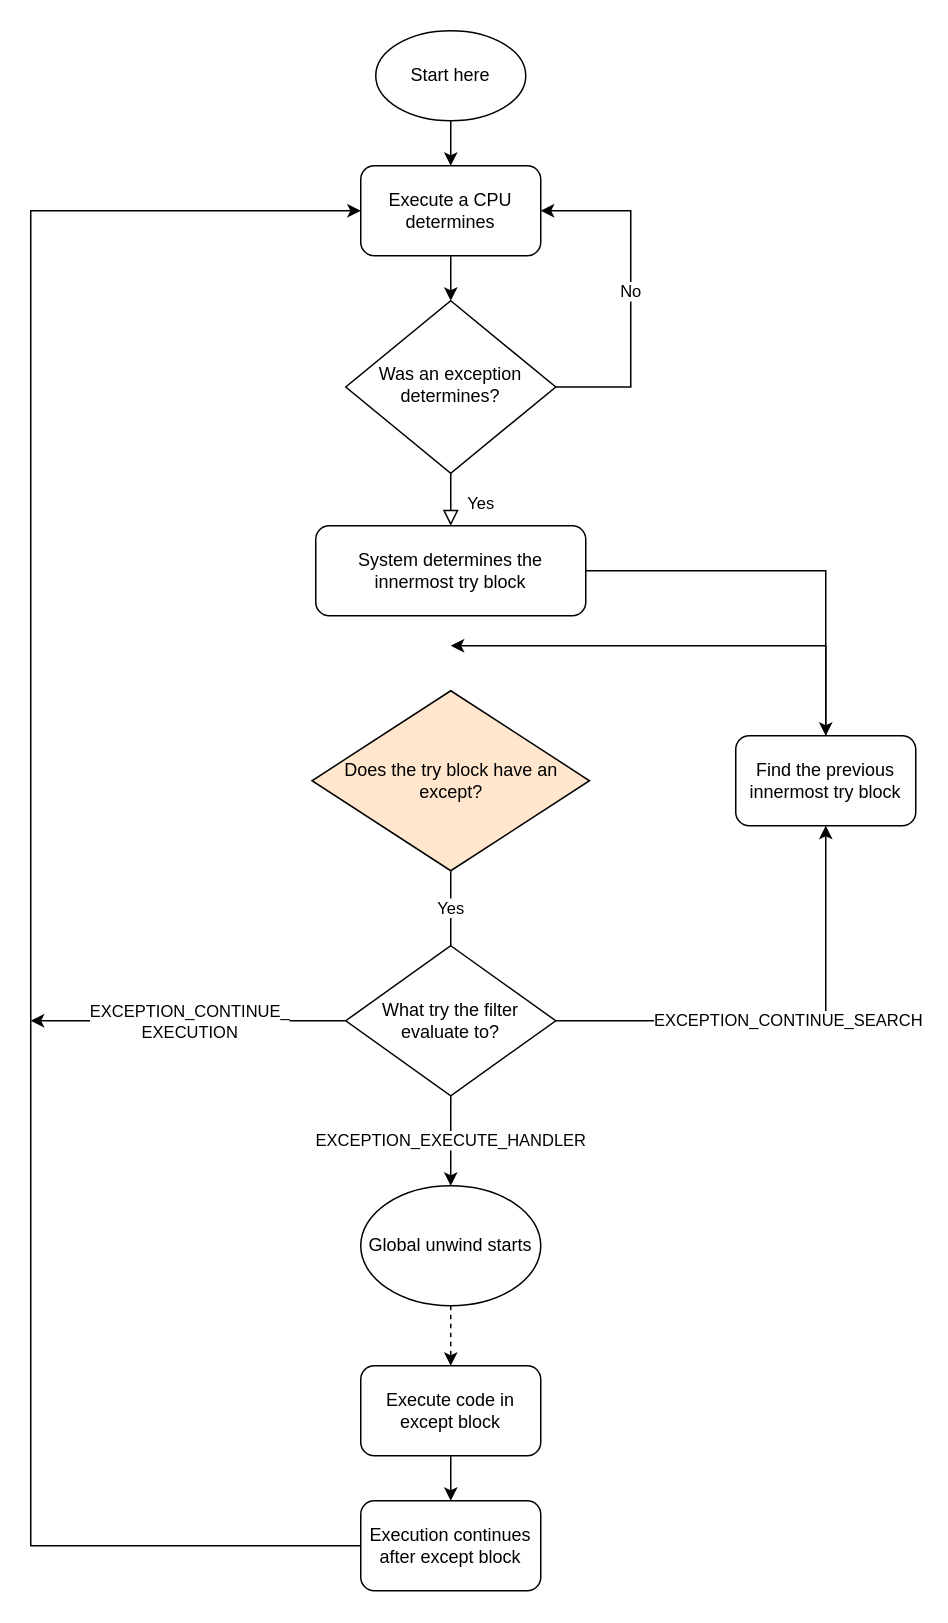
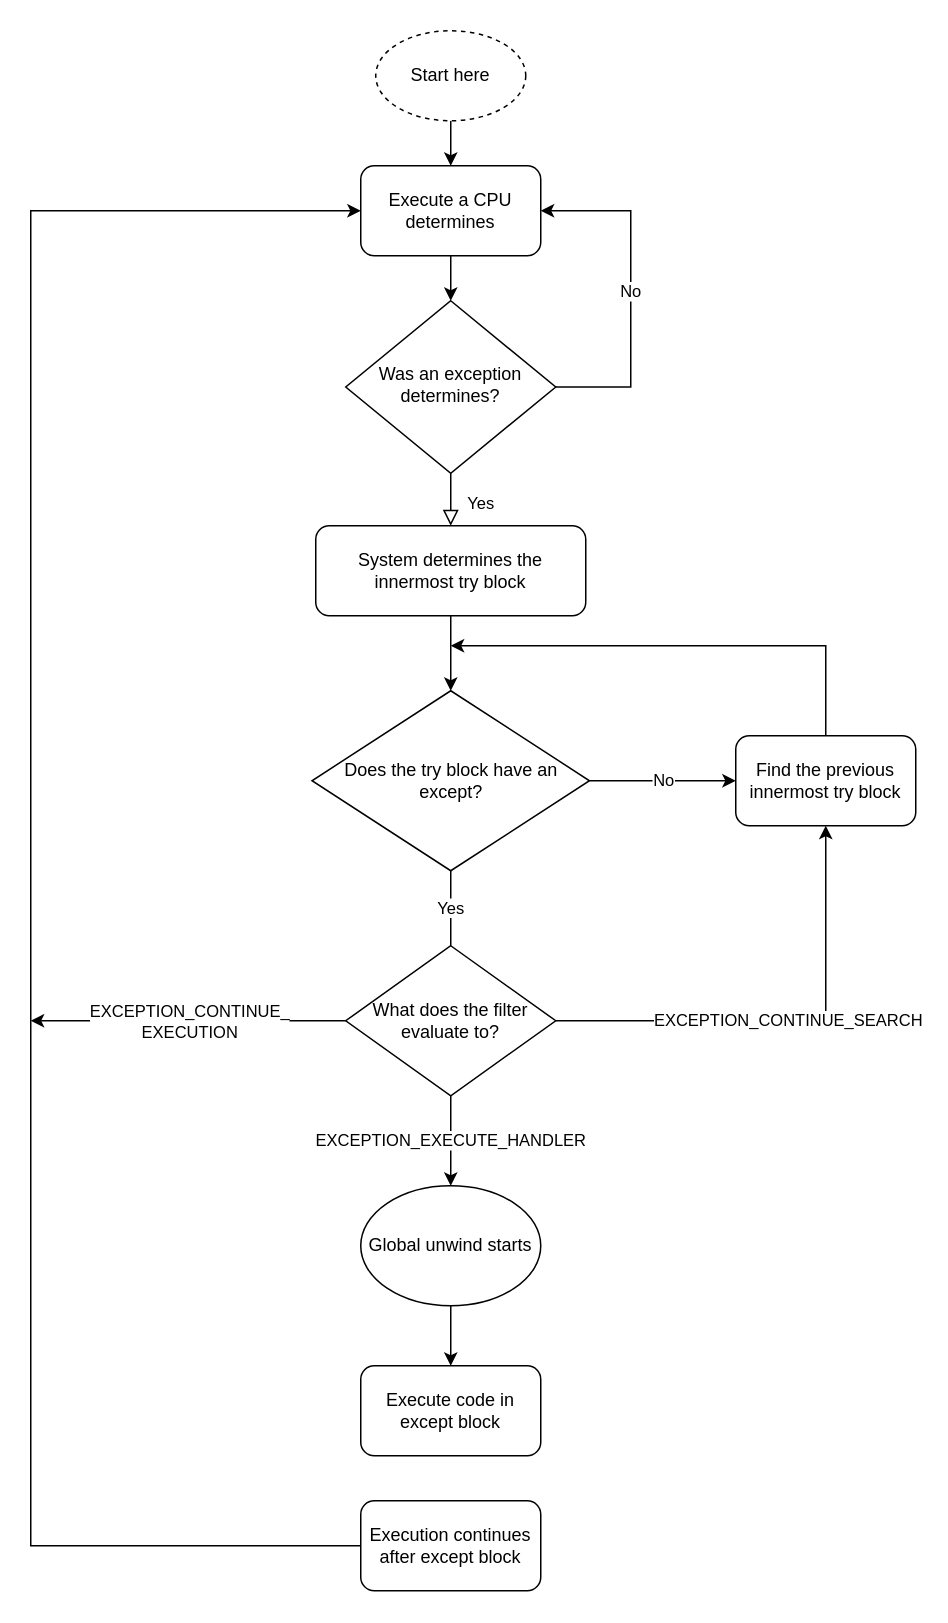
- <mxCell id="10" value="Start here" style="ellipse;whiteSpace=wrap;html=1;" vertex="1" parent="1"><mxGeometry x="250" y="20" width="100" height="60" as="geometry" /></mxCell>
+ <mxCell id="10" value="Start here" style="ellipse;whiteSpace=wrap;html=1;dashed=1;" vertex="1" parent="1"><mxGeometry x="250" y="20" width="100" height="60" as="geometry" /></mxCell>
- <mxCell id="5" value="" style="edgeStyle=orthogonalEdgeStyle;rounded=0;orthogonalLoop=1;jettySize=auto;html=1;" edge="1" parent="1" source="6" target="15"><mxGeometry relative="1" as="geometry" /></mxCell>
+ <mxCell id="5" value="" style="edgeStyle=orthogonalEdgeStyle;rounded=0;orthogonalLoop=1;jettySize=auto;html=1;" edge="1" parent="1" source="6" target="13"><mxGeometry relative="1" as="geometry" /></mxCell>
- <mxCell id="13" value="Does the try block have an except?" style="rhombus;whiteSpace=wrap;html=1;fillColor=#ffe6cc;" vertex="1" parent="1"><mxGeometry x="207.5" y="460" width="185" height="120" as="geometry" /></mxCell>
+ <mxCell id="13" value="Does the try block have an except?" style="rhombus;whiteSpace=wrap;html=1;" vertex="1" parent="1"><mxGeometry x="207.5" y="460" width="185" height="120" as="geometry" /></mxCell>
+ <mxCell id="11" value="No" style="edgeStyle=orthogonalEdgeStyle;rounded=0;orthogonalLoop=1;jettySize=auto;html=1;" edge="1" parent="1" source="13" target="15"><mxGeometry relative="1" as="geometry" /></mxCell>
- <mxCell id="19" value="What try the filter evaluate to?" style="rhombus;whiteSpace=wrap;html=1;" vertex="1" parent="1"><mxGeometry x="230" y="630" width="140" height="100" as="geometry" /></mxCell>
+ <mxCell id="19" value="What does the filter evaluate to?" style="rhombus;whiteSpace=wrap;html=1;" vertex="1" parent="1"><mxGeometry x="230" y="630" width="140" height="100" as="geometry" /></mxCell>
- <mxCell id="20" value="" style="edgeStyle=orthogonalEdgeStyle;rounded=0;orthogonalLoop=1;jettySize=auto;html=1;dashed=1;" edge="1" parent="1" source="21" target="23"><mxGeometry relative="1" as="geometry" /></mxCell>
+ <mxCell id="20" value="" style="edgeStyle=orthogonalEdgeStyle;rounded=0;orthogonalLoop=1;jettySize=auto;html=1;" edge="1" parent="1" source="21" target="23"><mxGeometry relative="1" as="geometry" /></mxCell>
- <mxCell id="22" value="" style="edgeStyle=orthogonalEdgeStyle;rounded=0;orthogonalLoop=1;jettySize=auto;html=1;" edge="1" parent="1" source="23" target="25"><mxGeometry relative="1" as="geometry" /></mxCell>
